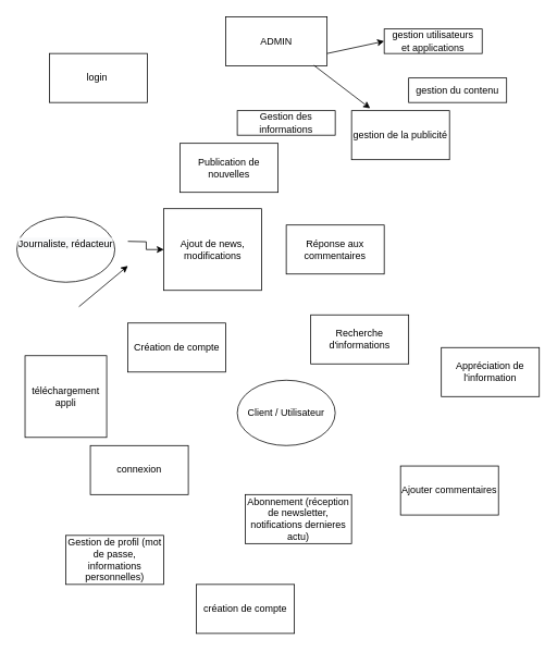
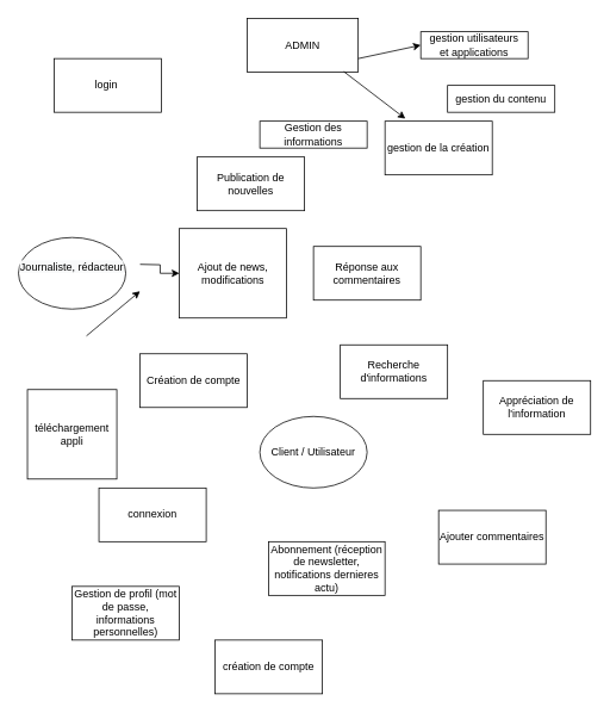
- <mxCell id="4" value="gestion de la publicité" style="rounded=0;whiteSpace=wrap;html=1;" vertex="1" parent="1"><mxGeometry x="430" y="135" width="120" height="60" as="geometry" /></mxCell>
+ <mxCell id="4" value="gestion de la création" style="rounded=0;whiteSpace=wrap;html=1;" vertex="1" parent="1"><mxGeometry x="430" y="135" width="120" height="60" as="geometry" /></mxCell>
